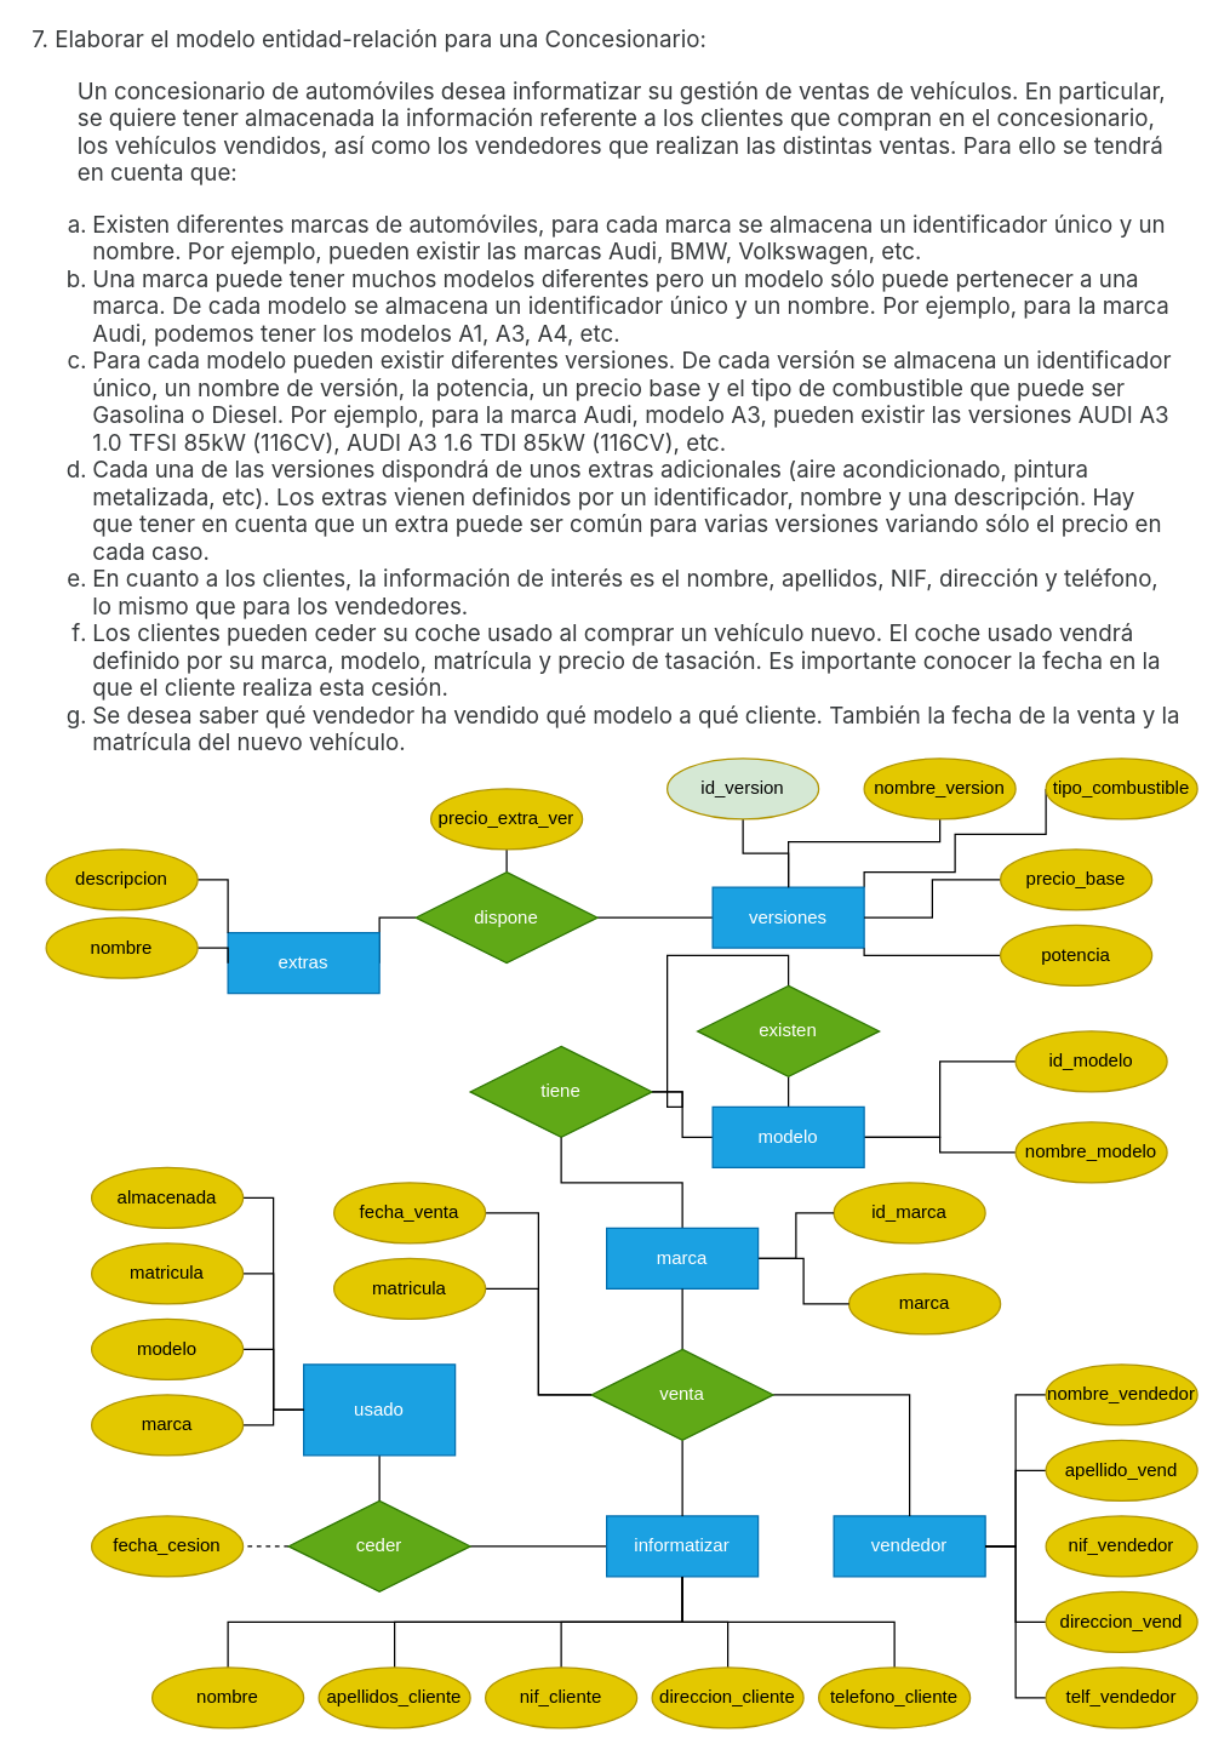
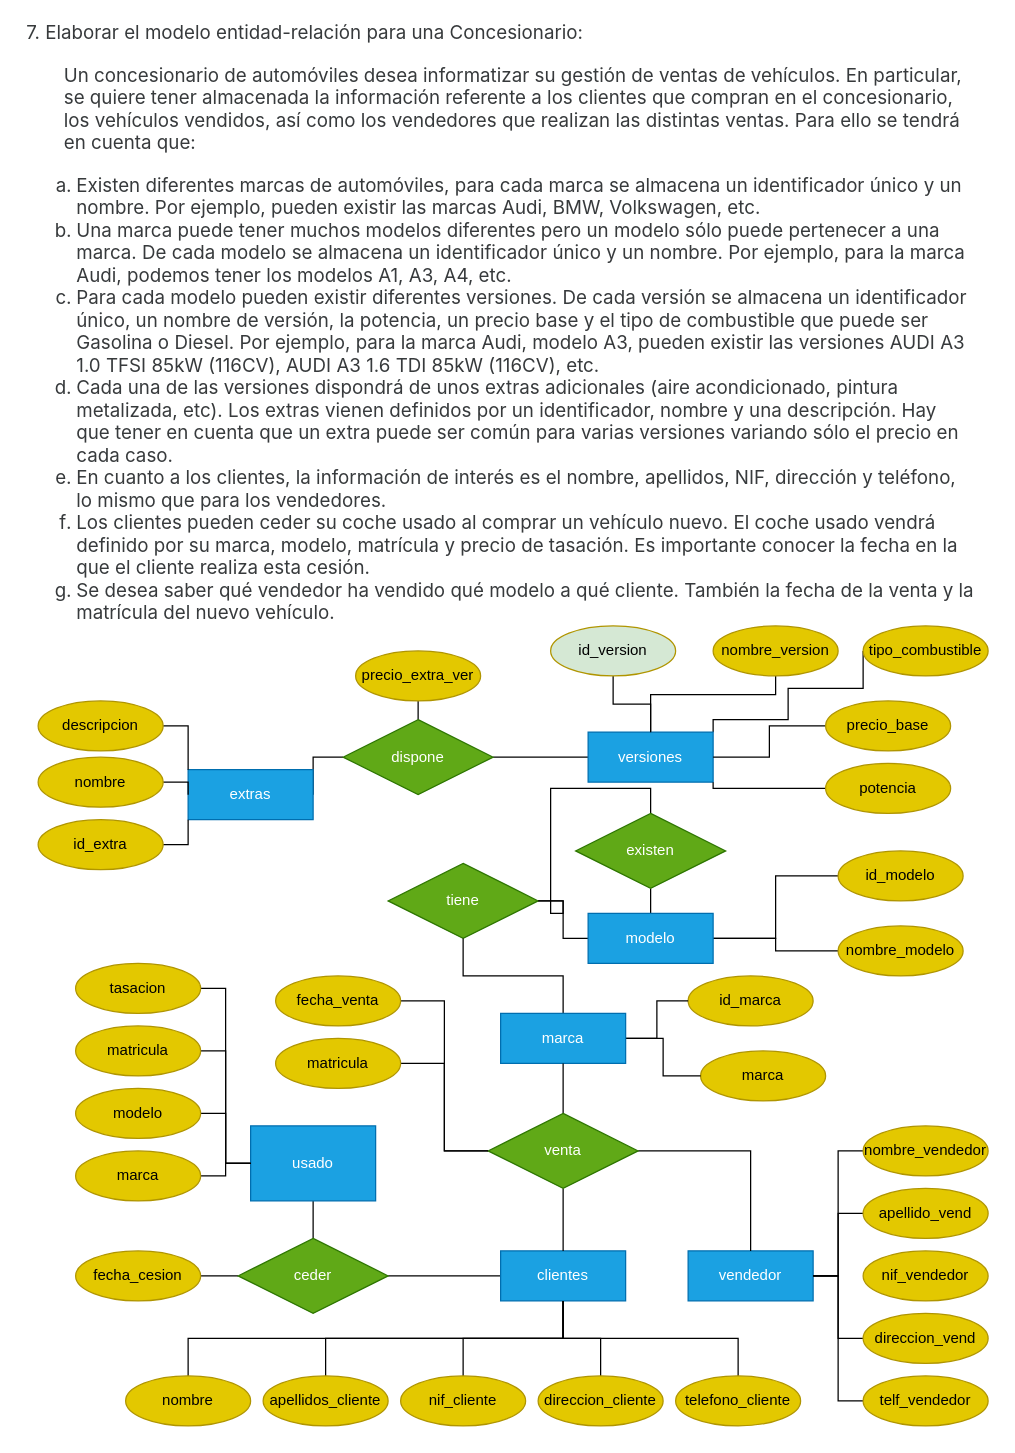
+ <mxCell id="36" value="id_extra" style="ellipse;whiteSpace=wrap;html=1;align=center;fillColor=#e3c800;fontColor=#000000;strokeColor=#B09500;" vertex="1" parent="1"><mxGeometry x="30" y="655" width="100" height="40" as="geometry" /></mxCell>
+ <mxCell id="35" style="edgeStyle=orthogonalEdgeStyle;rounded=0;orthogonalLoop=1;jettySize=auto;html=1;exitX=1;exitY=0.5;exitDx=0;exitDy=0;entryX=0;entryY=1;entryDx=0;entryDy=0;endArrow=none;endFill=0;" edge="1" parent="1" source="36" target="34"><mxGeometry relative="1" as="geometry" /></mxCell>
- <mxCell id="75" value="almacenada" style="ellipse;whiteSpace=wrap;html=1;align=center;fillColor=#e3c800;fontColor=#000000;strokeColor=#B09500;" vertex="1" parent="1"><mxGeometry x="60" y="770" width="100" height="40" as="geometry" /></mxCell>
+ <mxCell id="75" value="tasacion" style="ellipse;whiteSpace=wrap;html=1;align=center;fillColor=#e3c800;fontColor=#000000;strokeColor=#B09500;" vertex="1" parent="1"><mxGeometry x="60" y="770" width="100" height="40" as="geometry" /></mxCell>
- <mxCell id="64" style="edgeStyle=orthogonalEdgeStyle;rounded=0;orthogonalLoop=1;jettySize=auto;html=1;exitX=0;exitY=0.5;exitDx=0;exitDy=0;entryX=1;entryY=0.5;entryDx=0;entryDy=0;endArrow=none;endFill=0;dashed=1;" edge="1" parent="1" source="66" target="76"><mxGeometry relative="1" as="geometry" /></mxCell>
+ <mxCell id="64" style="edgeStyle=orthogonalEdgeStyle;rounded=0;orthogonalLoop=1;jettySize=auto;html=1;exitX=0;exitY=0.5;exitDx=0;exitDy=0;entryX=1;entryY=0.5;entryDx=0;entryDy=0;endArrow=none;endFill=0;" edge="1" parent="1" source="66" target="76"><mxGeometry relative="1" as="geometry" /></mxCell>
- <mxCell id="45" value="informatizar" style="whiteSpace=wrap;html=1;align=center;fillColor=#1ba1e2;fontColor=#ffffff;strokeColor=#006EAF;" vertex="1" parent="1"><mxGeometry x="400" y="1000" width="100" height="40" as="geometry" /></mxCell>
+ <mxCell id="45" value="clientes" style="whiteSpace=wrap;html=1;align=center;fillColor=#1ba1e2;fontColor=#ffffff;strokeColor=#006EAF;" vertex="1" parent="1"><mxGeometry x="400" y="1000" width="100" height="40" as="geometry" /></mxCell>
